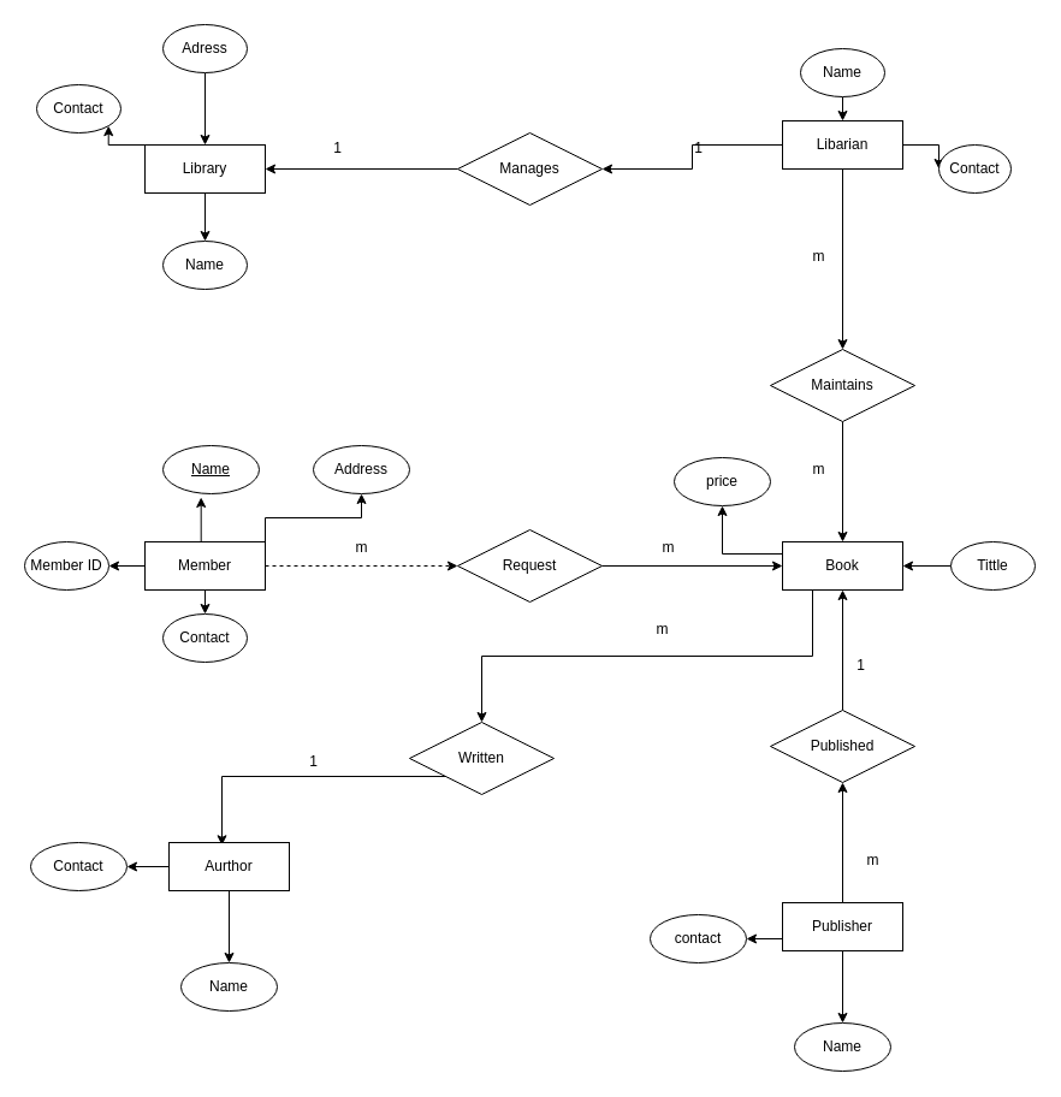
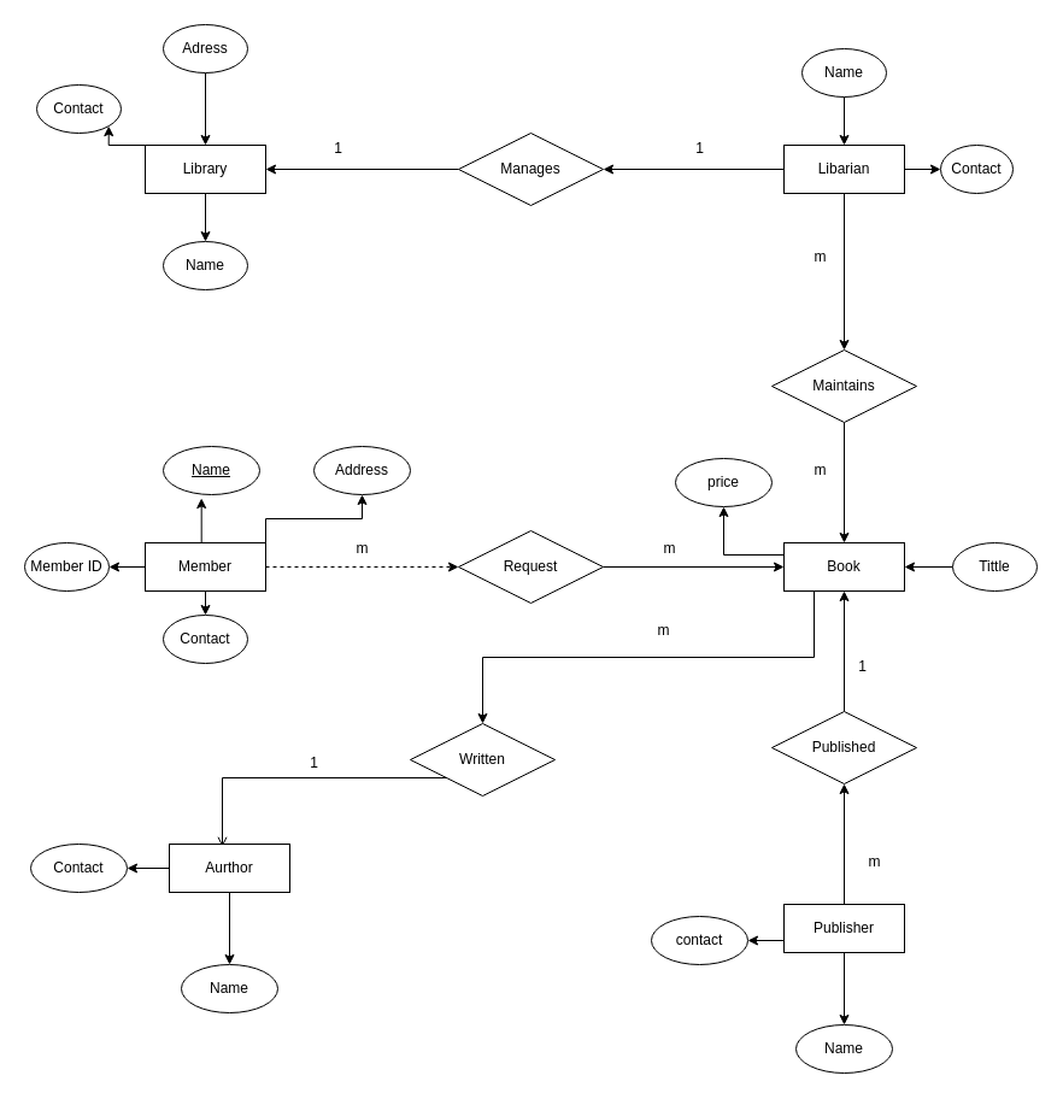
- <mxCell id="18" value="Libarian" style="whiteSpace=wrap;html=1;align=center;" parent="1" vertex="1"><mxGeometry x="650" y="100" width="100" height="40" as="geometry" /></mxCell>
+ <mxCell id="18" value="Libarian" style="whiteSpace=wrap;html=1;align=center;" parent="1" vertex="1"><mxGeometry x="650" y="120" width="100" height="40" as="geometry" /></mxCell>
- <mxCell id="30" style="edgeStyle=orthogonalEdgeStyle;rounded=0;orthogonalLoop=1;jettySize=auto;html=1;exitX=0;exitY=1;exitDx=0;exitDy=0;entryX=0.44;entryY=0.058;entryDx=0;entryDy=0;entryPerimeter=0;" parent="1" source="31" target="34" edge="1"><mxGeometry relative="1" as="geometry" /></mxCell>
+ <mxCell id="30" style="edgeStyle=orthogonalEdgeStyle;rounded=0;orthogonalLoop=1;jettySize=auto;html=1;exitX=0;exitY=1;exitDx=0;exitDy=0;entryX=0.44;entryY=0.058;entryDx=0;entryDy=0;entryPerimeter=0;endArrow=open;" parent="1" source="31" target="34" edge="1"><mxGeometry relative="1" as="geometry" /></mxCell>
